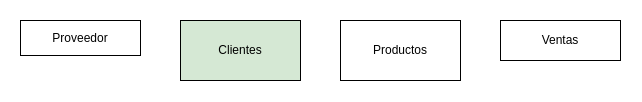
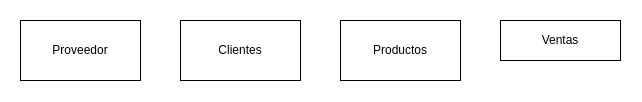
- <mxCell id="2" value="Proveedor" style="rounded=0;whiteSpace=wrap;html=1;" vertex="1" parent="1"><mxGeometry x="20" y="20" width="120" height="35" as="geometry" /></mxCell>
+ <mxCell id="2" value="Proveedor" style="rounded=0;whiteSpace=wrap;html=1;" vertex="1" parent="1"><mxGeometry x="20" y="20" width="120" height="60" as="geometry" /></mxCell>
- <mxCell id="3" value="Clientes" style="rounded=0;whiteSpace=wrap;html=1;fillColor=#d5e8d4;" vertex="1" parent="1"><mxGeometry x="180" y="20" width="120" height="60" as="geometry" /></mxCell>
+ <mxCell id="3" value="Clientes" style="rounded=0;whiteSpace=wrap;html=1;" vertex="1" parent="1"><mxGeometry x="180" y="20" width="120" height="60" as="geometry" /></mxCell>
